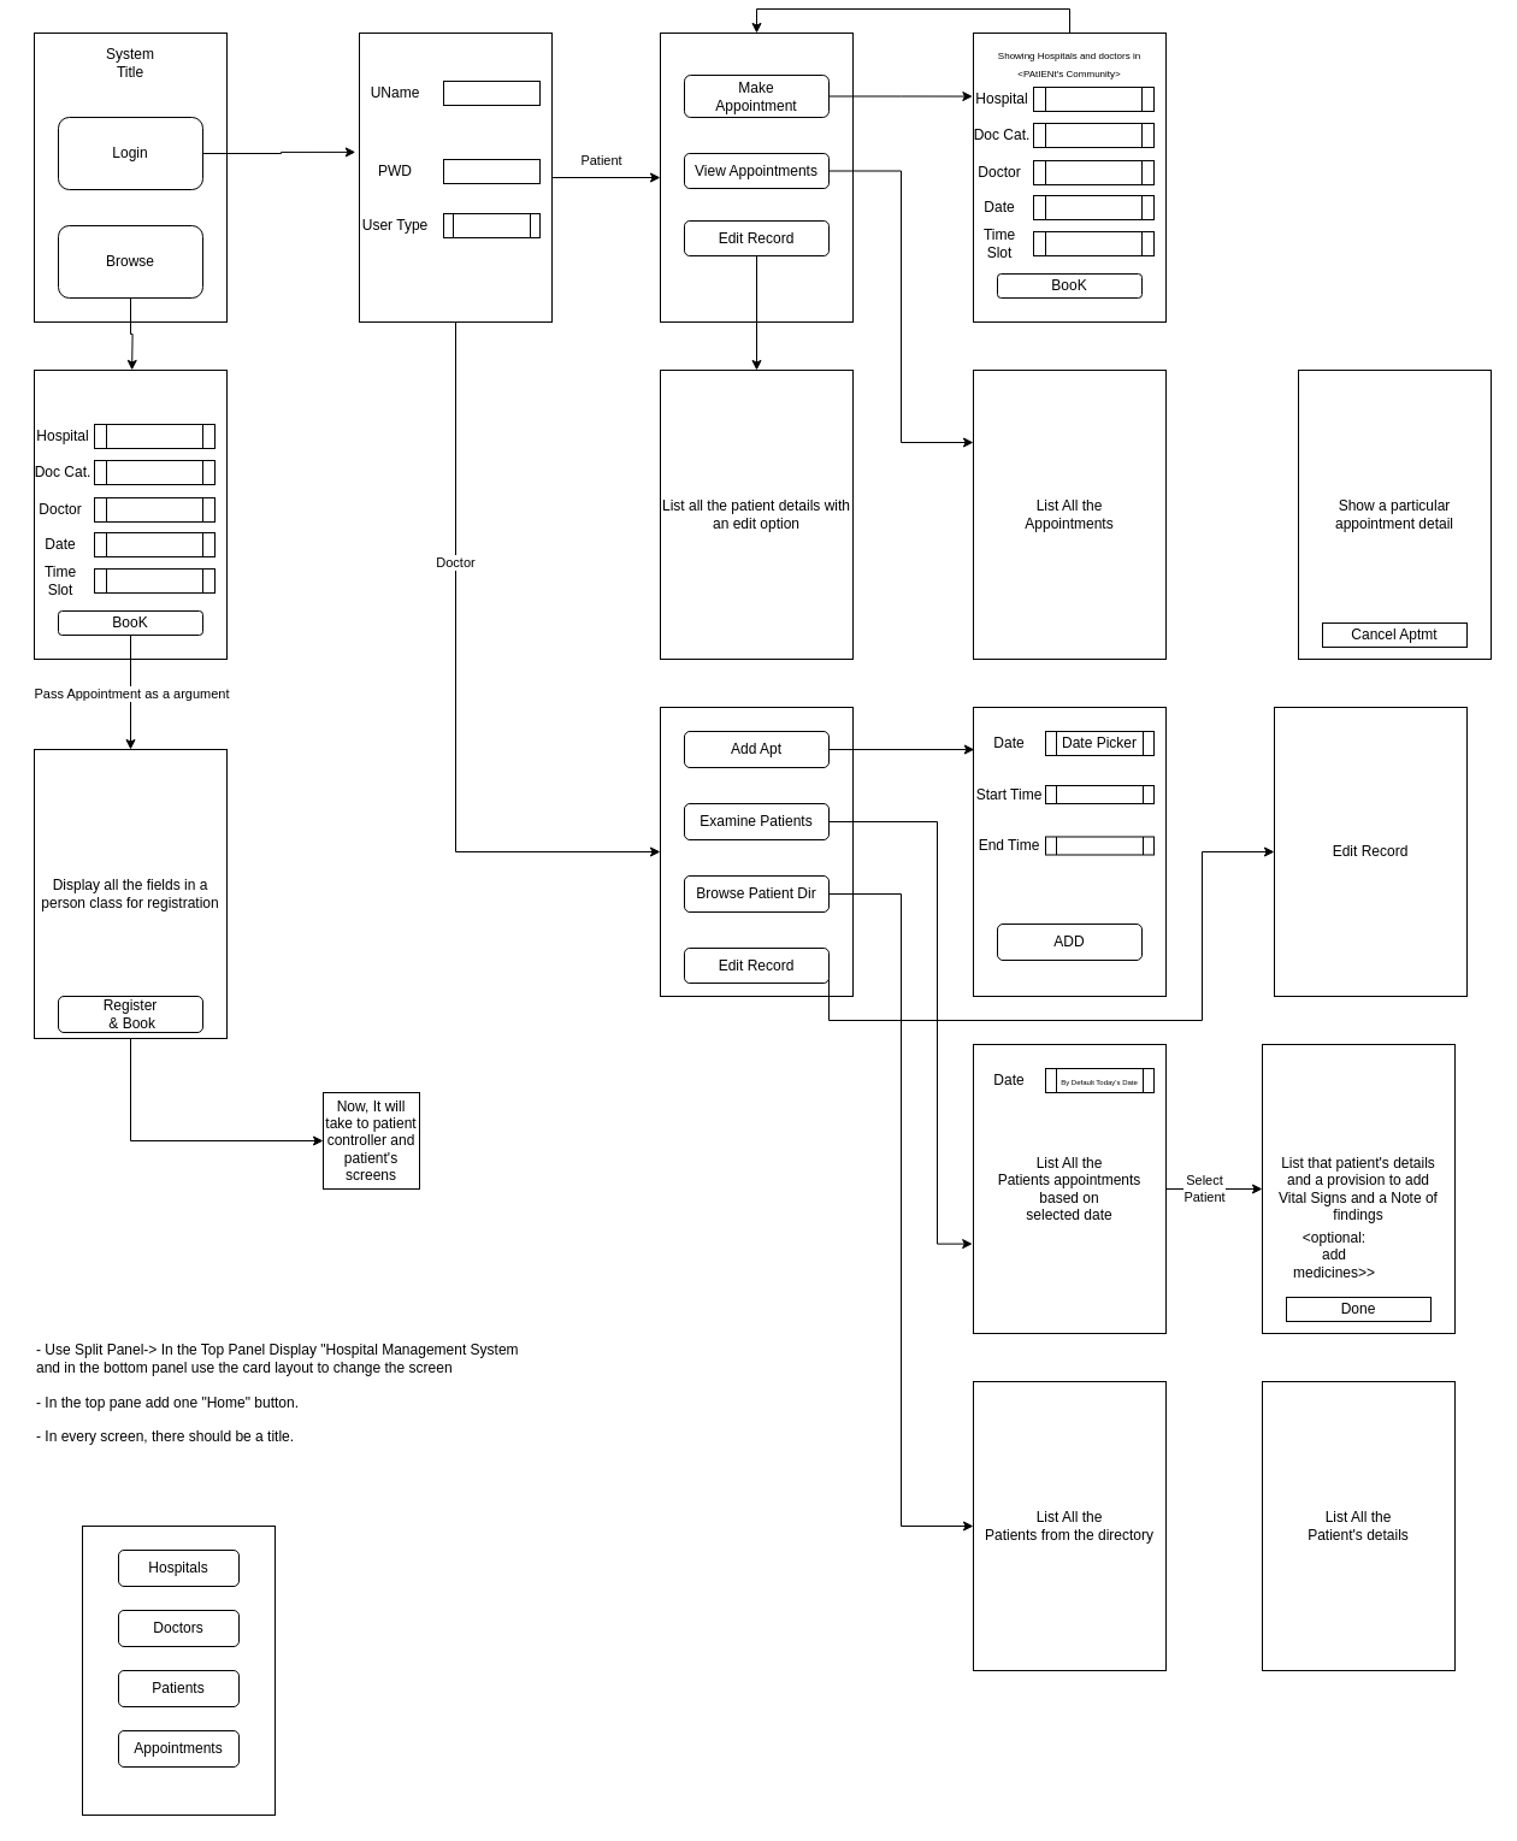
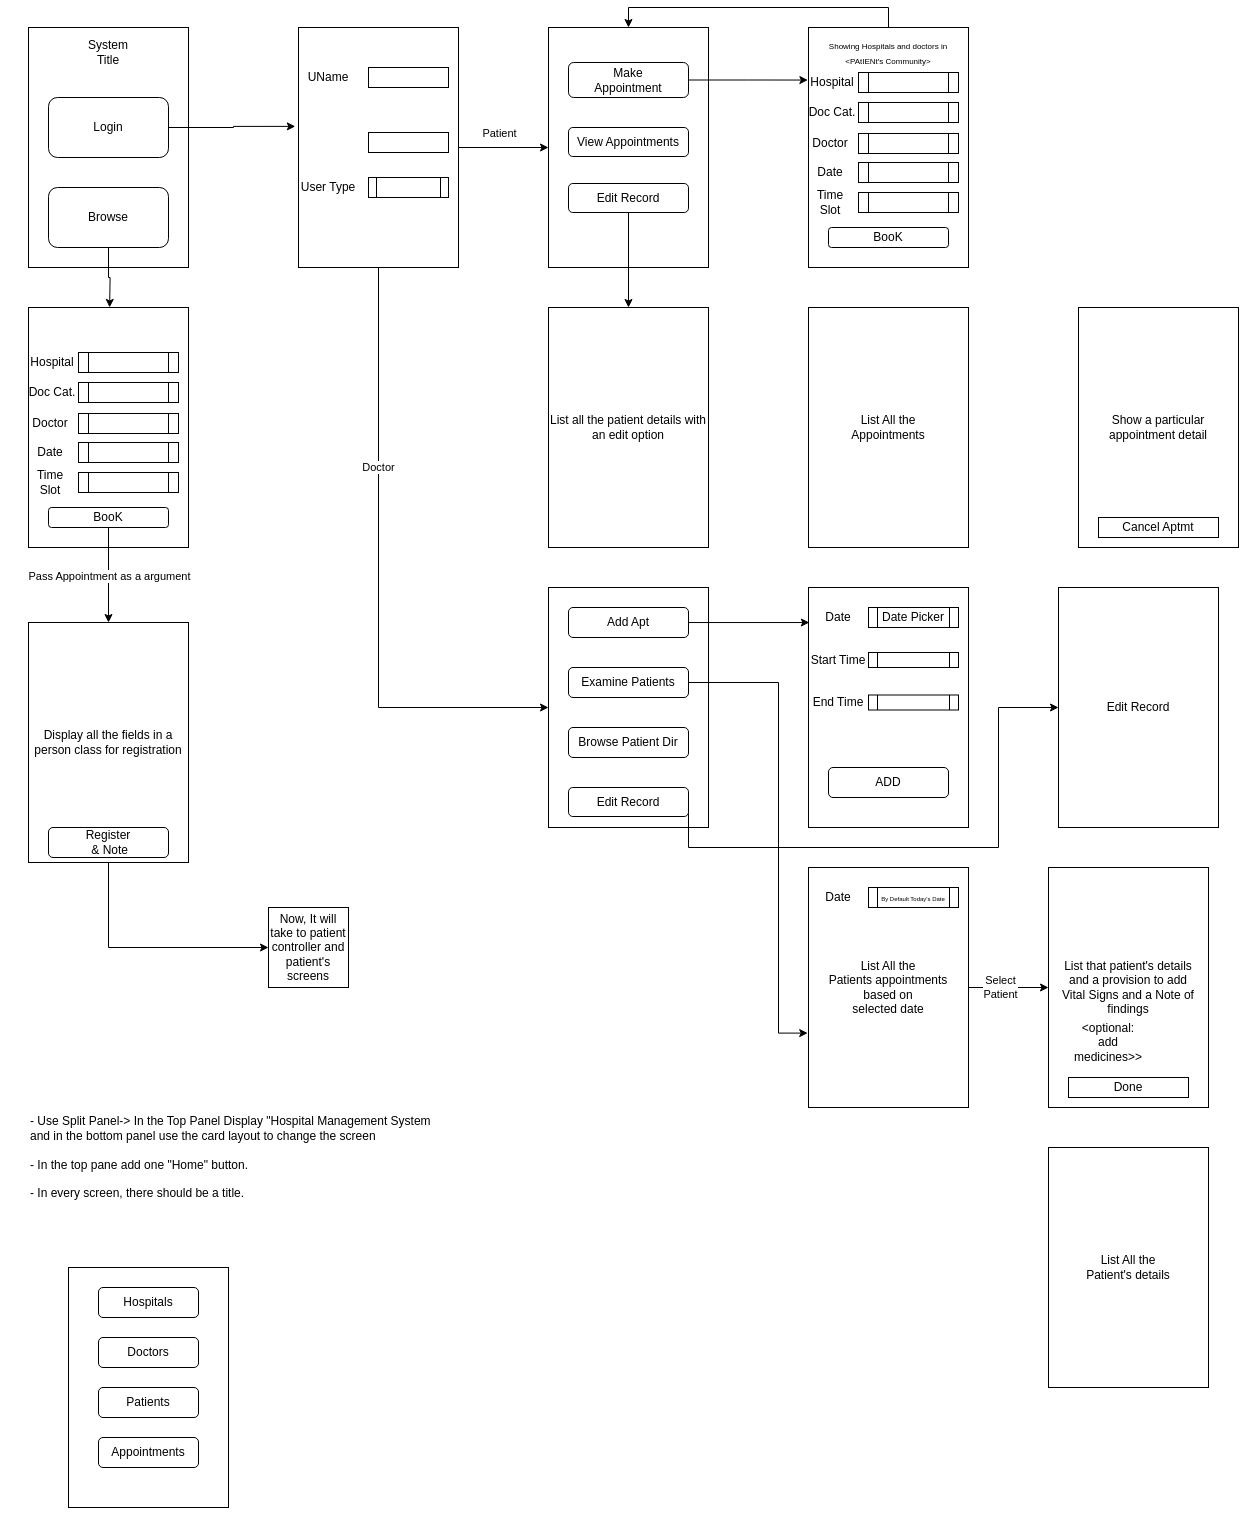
- <mxCell id="14" value="PWD" style="text;html=1;align=center;verticalAlign=middle;whiteSpace=wrap;rounded=0;" parent="1" vertex="1"><mxGeometry x="298" y="120" width="60" height="30" as="geometry" /></mxCell>
- <mxCell id="35" style="edgeStyle=orthogonalEdgeStyle;rounded=0;orthogonalLoop=1;jettySize=auto;html=1;exitX=1;exitY=0.5;exitDx=0;exitDy=0;entryX=0;entryY=0.25;entryDx=0;entryDy=0;" parent="1" source="36" target="37" edge="1"><mxGeometry relative="1" as="geometry" /></mxCell>
- <mxCell id="88" value="&lt;div&gt;Register&lt;/div&gt;&amp;nbsp;&amp;amp; Book" style="rounded=1;whiteSpace=wrap;html=1;" vertex="1" parent="1"><mxGeometry x="48" y="820" width="120" height="30" as="geometry" /></mxCell>
+ <mxCell id="88" value="&lt;div&gt;Register&lt;/div&gt;&amp;nbsp;&amp;amp; Note" style="rounded=1;whiteSpace=wrap;html=1;" vertex="1" parent="1"><mxGeometry x="48" y="820" width="120" height="30" as="geometry" /></mxCell>
- <mxCell id="43" style="edgeStyle=orthogonalEdgeStyle;rounded=0;orthogonalLoop=1;jettySize=auto;html=1;entryX=0;entryY=0.5;entryDx=0;entryDy=0;" parent="1" source="44" target="63" edge="1"><mxGeometry relative="1" as="geometry" /></mxCell>
- <mxCell id="63" value="List All the &lt;br&gt;&lt;div&gt;Patients from the directory&lt;/div&gt;" style="rounded=0;whiteSpace=wrap;html=1;" parent="1" vertex="1"><mxGeometry x="808" y="1140" width="160" height="240" as="geometry" /></mxCell>
